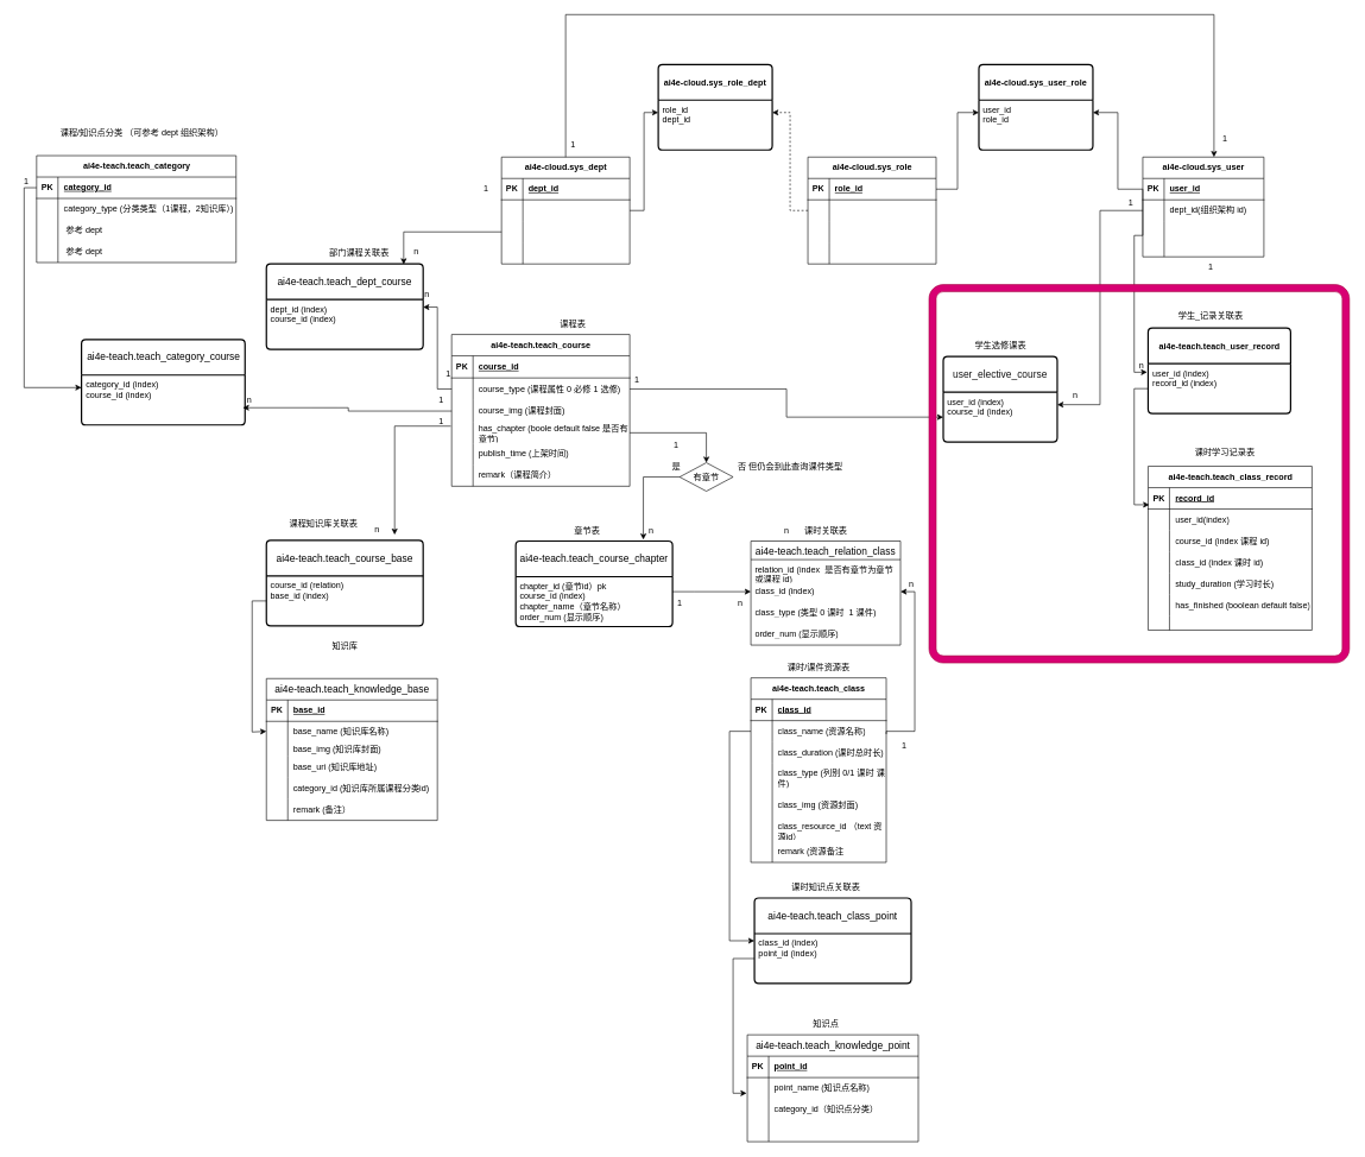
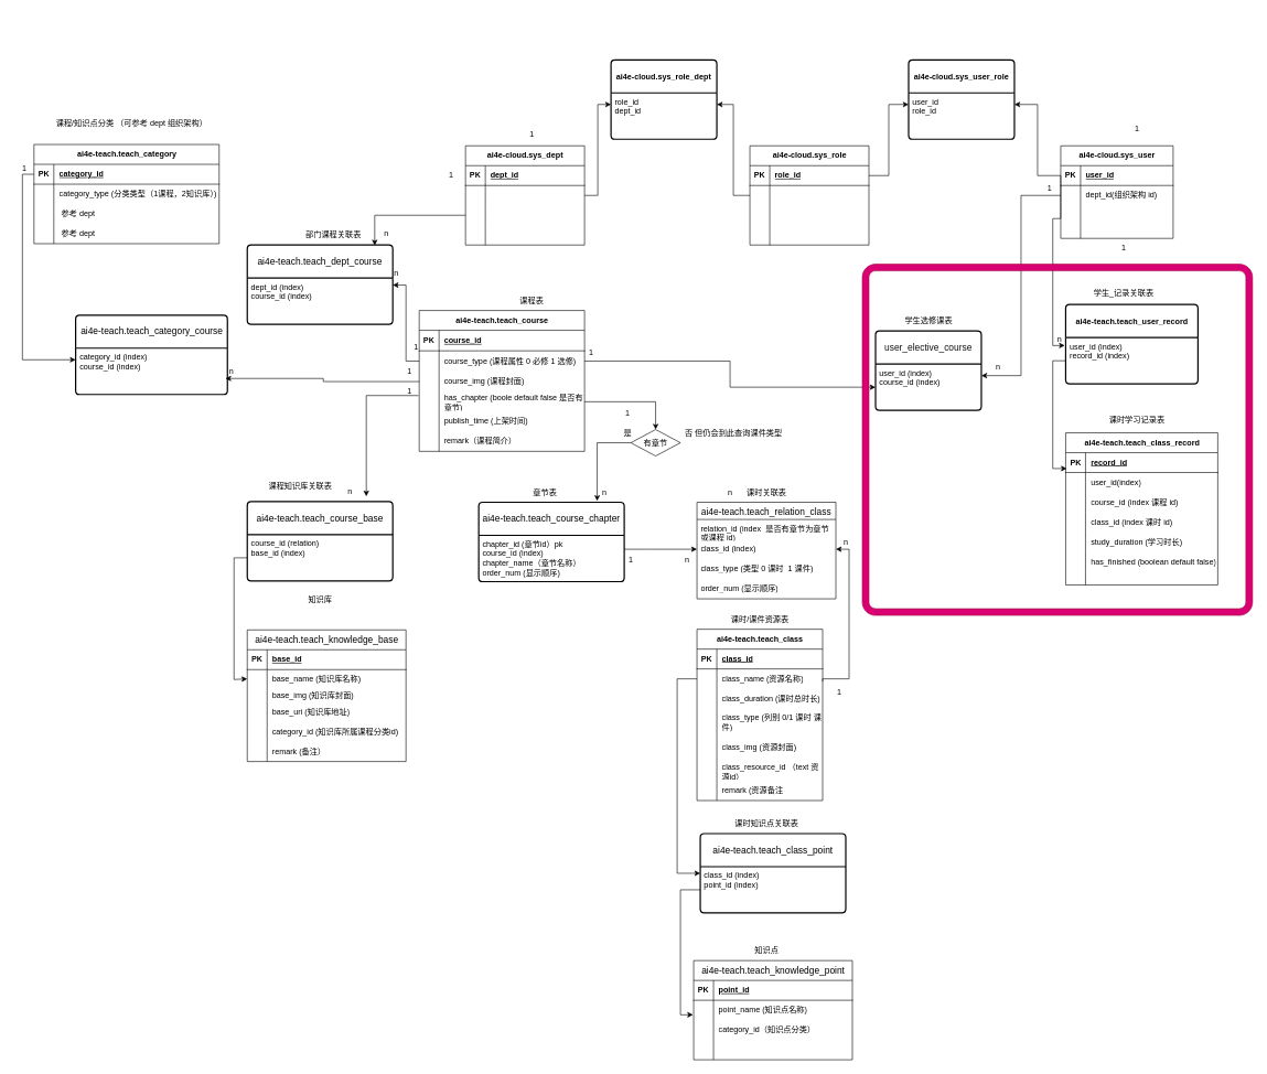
- <mxCell id="99" style="edgeStyle=orthogonalEdgeStyle;rounded=0;orthogonalLoop=1;jettySize=auto;html=1;entryX=0.588;entryY=0;entryDx=0;entryDy=0;entryPerimeter=0;" parent="1" source="34" target="2" edge="1"><mxGeometry relative="1" as="geometry"><Array as="points"><mxPoint x="793" y="20" /><mxPoint x="1703" y="20" /></Array></mxGeometry></mxCell>
- <mxCell id="15" style="edgeStyle=orthogonalEdgeStyle;rounded=0;orthogonalLoop=1;jettySize=auto;html=1;entryX=1;entryY=0.25;entryDx=0;entryDy=0;dashed=1;" parent="1" source="16" target="48" edge="1"><mxGeometry relative="1" as="geometry" /></mxCell>
+ <mxCell id="15" style="edgeStyle=orthogonalEdgeStyle;rounded=0;orthogonalLoop=1;jettySize=auto;html=1;entryX=1;entryY=0.25;entryDx=0;entryDy=0;" parent="1" source="16" target="48" edge="1"><mxGeometry relative="1" as="geometry" /></mxCell>
